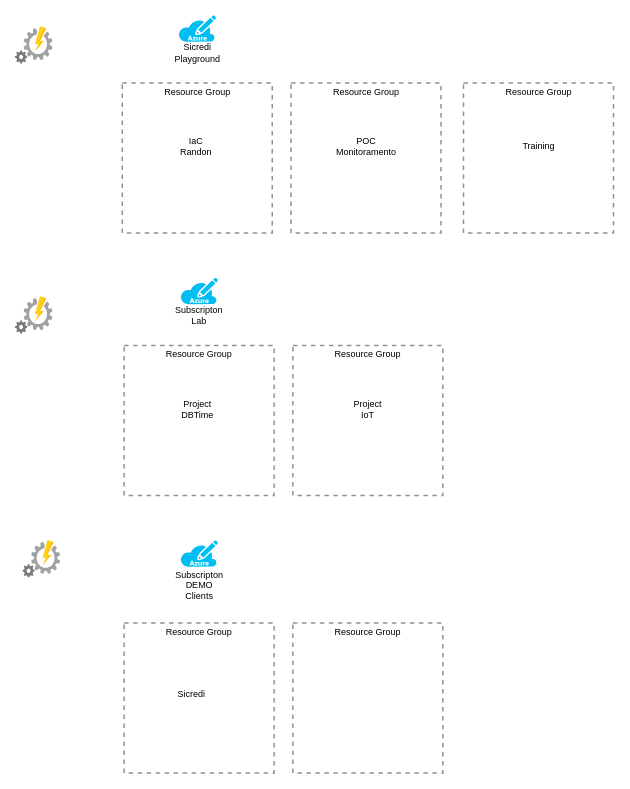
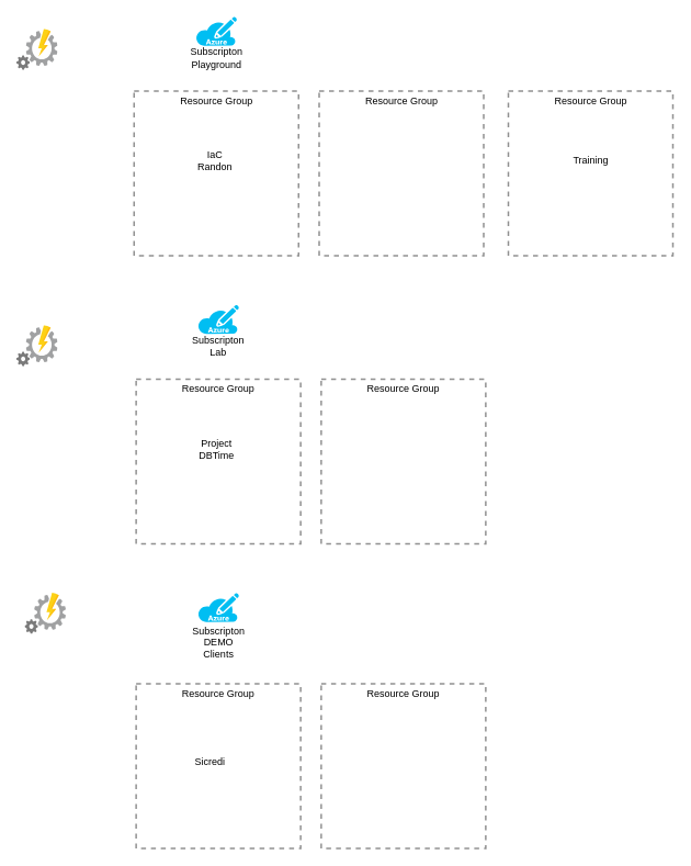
- <mxCell id="16" value="Sicredi Playground" style="text;html=1;strokeColor=none;fillColor=none;align=center;verticalAlign=middle;whiteSpace=wrap;rounded=0;" vertex="1" parent="1"><mxGeometry x="232.5" y="55" width="60" height="30" as="geometry" /></mxCell>
+ <mxCell id="16" value="Subscripton Playground" style="text;html=1;strokeColor=none;fillColor=none;align=center;verticalAlign=middle;whiteSpace=wrap;rounded=0;" vertex="1" parent="1"><mxGeometry x="232.5" y="55" width="60" height="30" as="geometry" /></mxCell>
- <mxCell id="18" value="POC Monitoramento&lt;br&gt;" style="text;html=1;strokeColor=none;fillColor=none;align=center;verticalAlign=middle;whiteSpace=wrap;rounded=0;" vertex="1" parent="17"><mxGeometry x="70" y="70" width="60" height="30" as="geometry" /></mxCell>
- <mxCell id="7" value="Project IoT" style="text;html=1;strokeColor=none;fillColor=none;align=center;verticalAlign=middle;whiteSpace=wrap;rounded=0;" vertex="1" parent="6"><mxGeometry x="70" y="70" width="60" height="30" as="geometry" /></mxCell>
